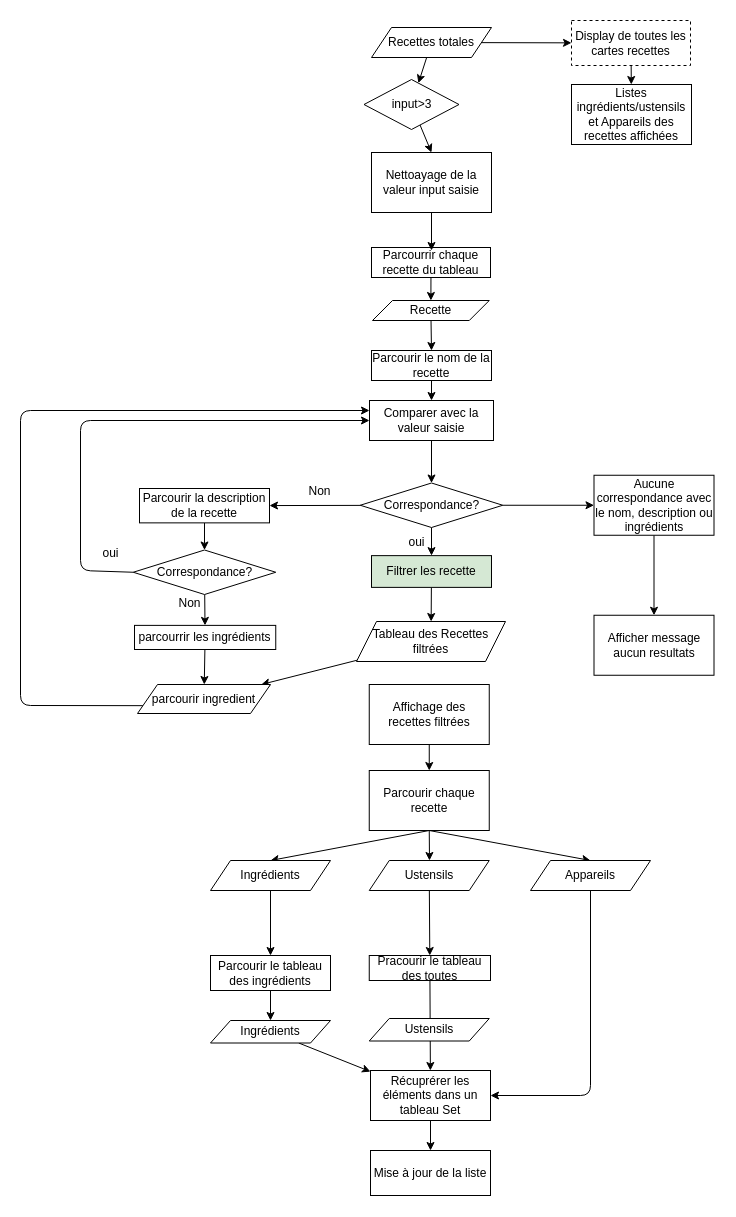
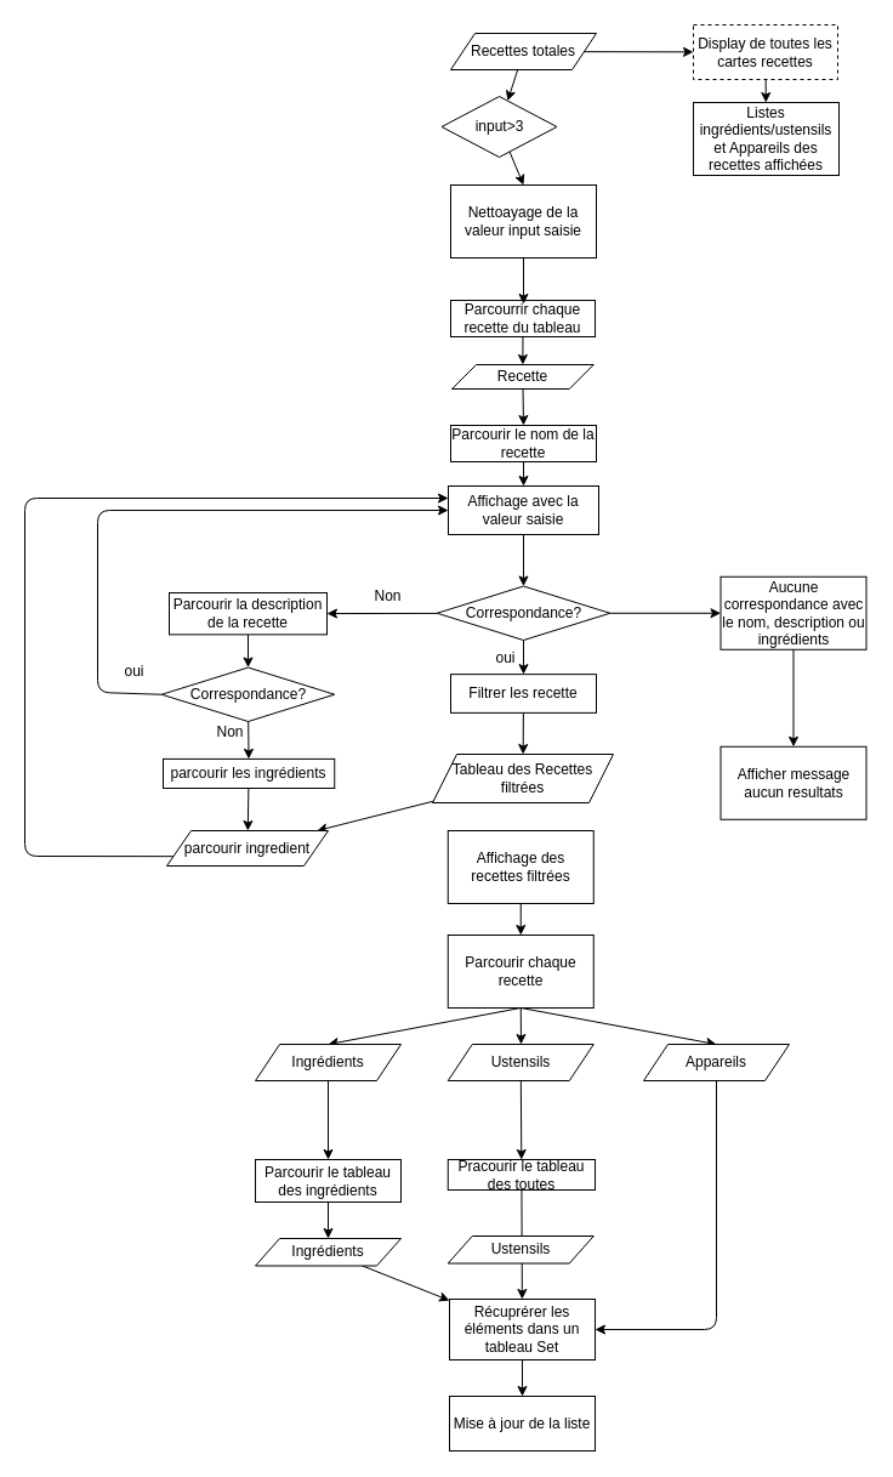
- <mxCell id="42" value="Comparer avec la valeur saisie" style="whiteSpace=wrap;html=1;" vertex="1" parent="1"><mxGeometry x="369" y="400" width="124" height="40" as="geometry" /></mxCell>
+ <mxCell id="42" value="Affichage avec la valeur saisie" style="whiteSpace=wrap;html=1;" vertex="1" parent="1"><mxGeometry x="369" y="400" width="124" height="40" as="geometry" /></mxCell>
- <mxCell id="17" value="Filtrer les recette" style="whiteSpace=wrap;html=1;fillColor=#d5e8d4;" vertex="1" parent="1"><mxGeometry x="371" y="555.13" width="120" height="31.75" as="geometry" /></mxCell>
+ <mxCell id="17" value="Filtrer les recette" style="whiteSpace=wrap;html=1;" vertex="1" parent="1"><mxGeometry x="371" y="555.13" width="120" height="31.75" as="geometry" /></mxCell>
- <mxCell id="3" value="parcourrir les ingrédients" style="whiteSpace=wrap;html=1;" vertex="1" parent="1"><mxGeometry x="134" y="624.88" width="141.25" height="24.12" as="geometry" /></mxCell>
+ <mxCell id="3" value="parcourir les ingrédients" style="whiteSpace=wrap;html=1;" vertex="1" parent="1"><mxGeometry x="134" y="624.88" width="141.25" height="24.12" as="geometry" /></mxCell>
